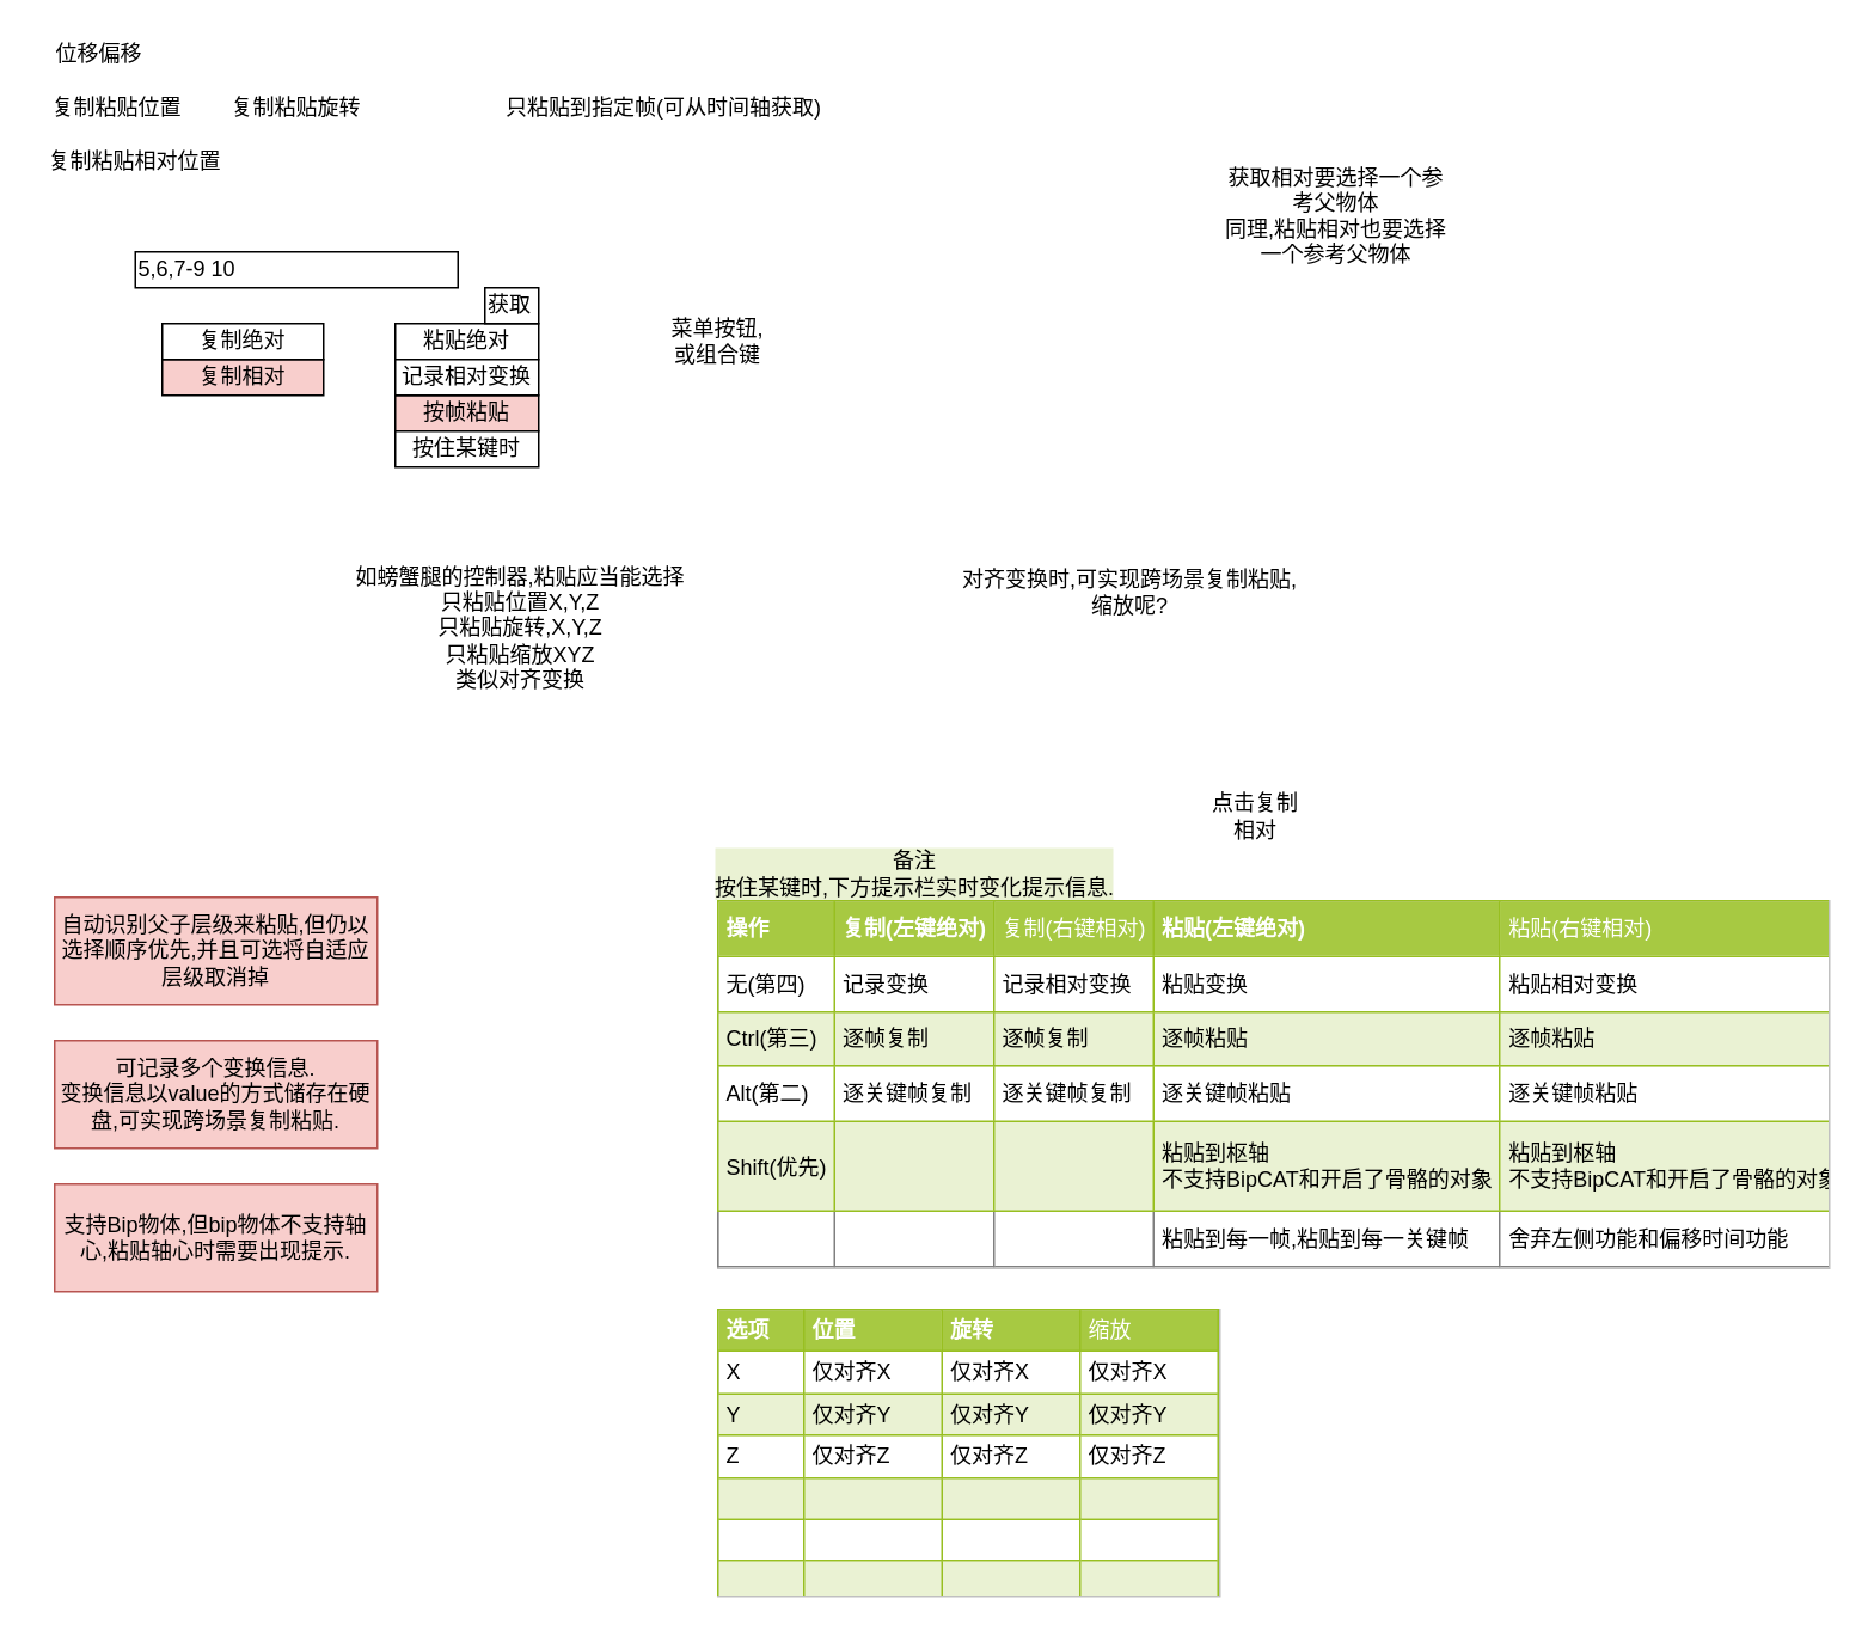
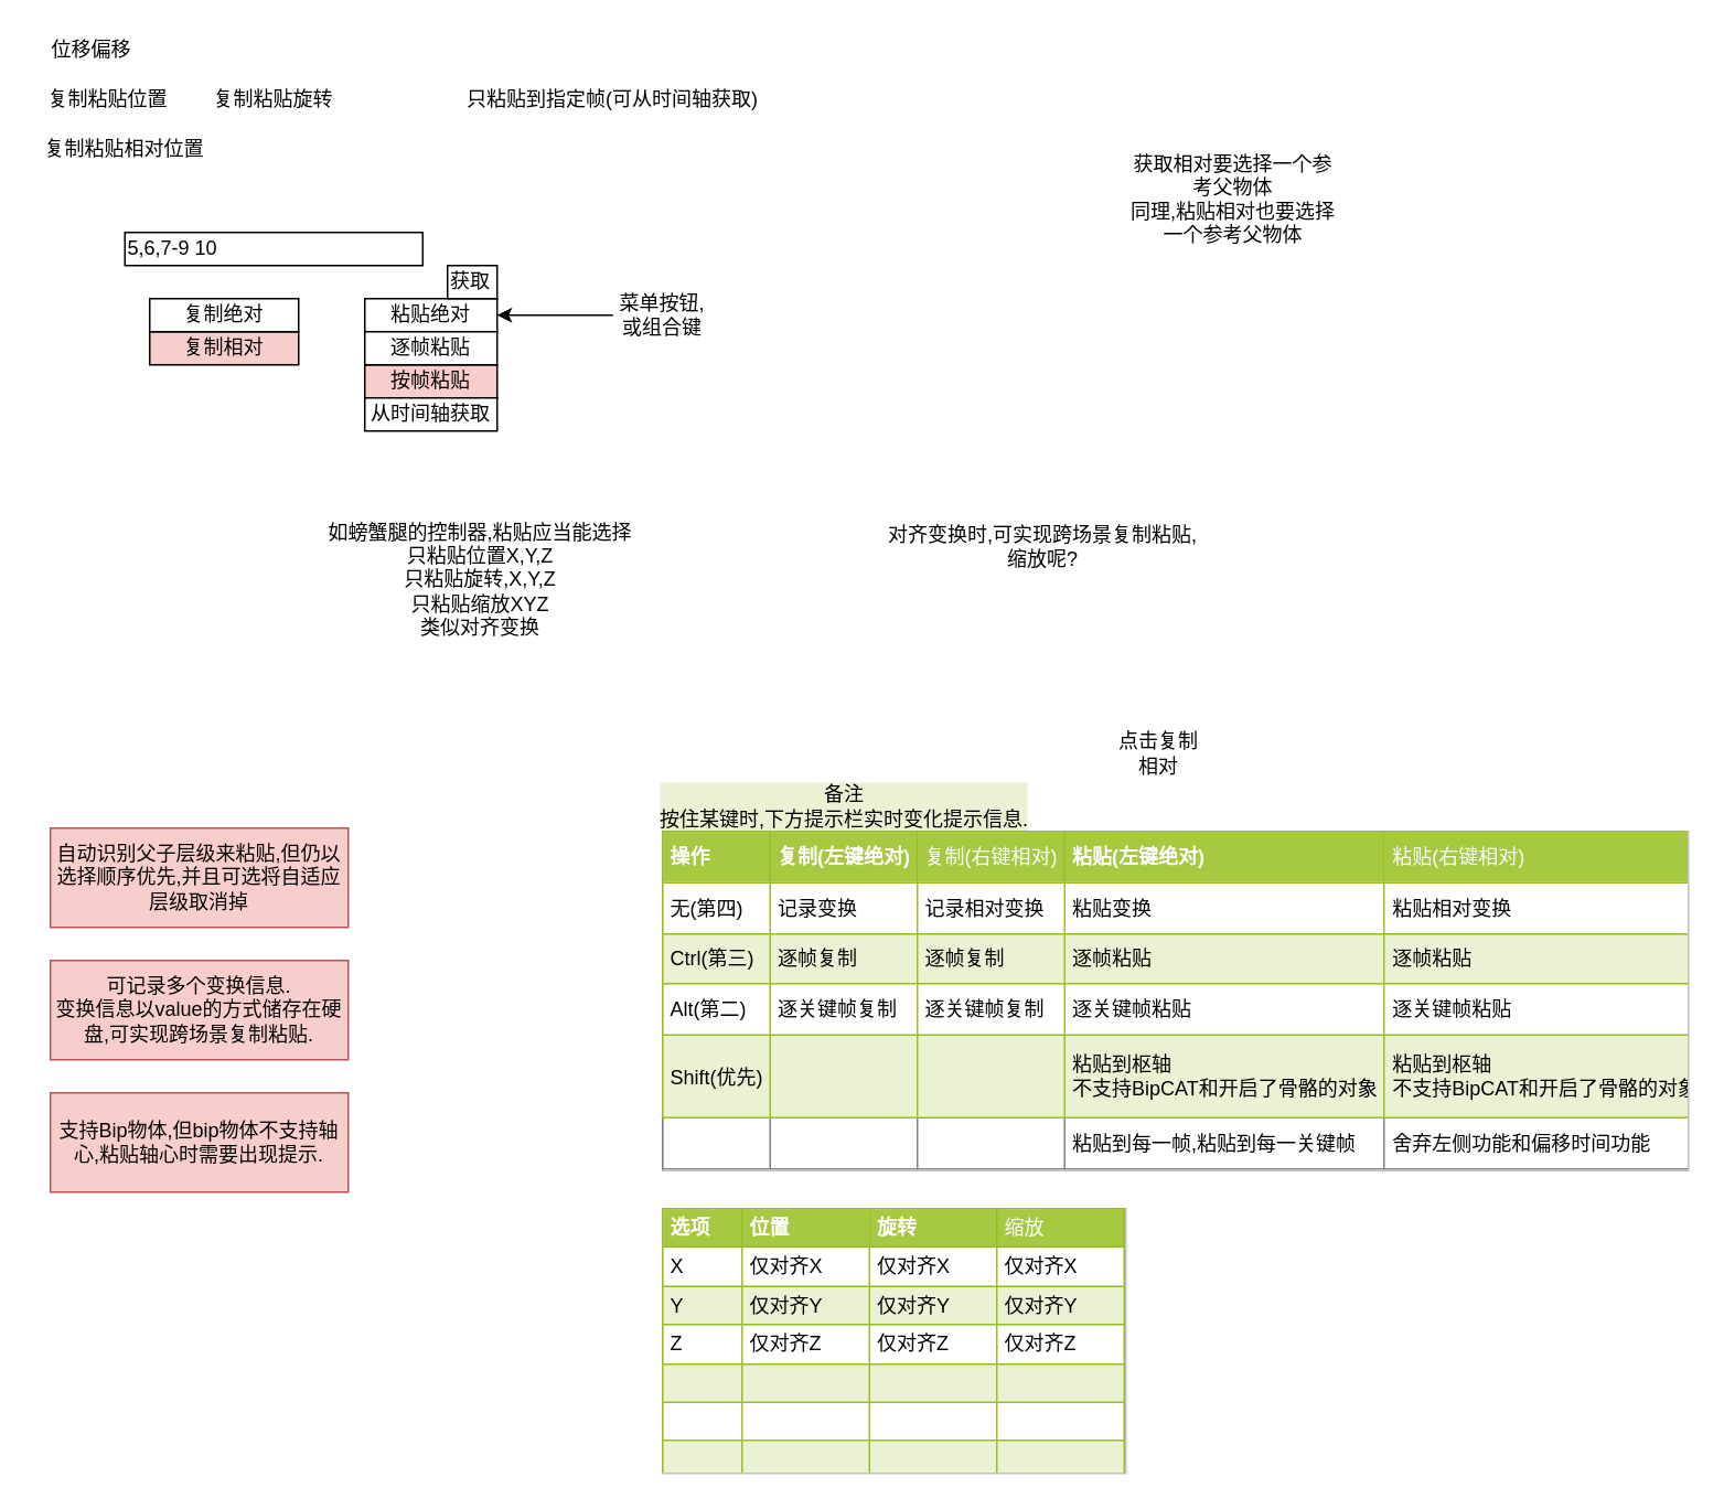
+ <mxCell id="11" value="" style="endArrow=classic;html=1;exitX=0;exitY=0.5;exitDx=0;exitDy=0;entryX=1;entryY=0.5;entryDx=0;entryDy=0;rounded=0;" parent="1" source="10" target="8" edge="1"><mxGeometry width="50" height="50" relative="1" as="geometry"><mxPoint x="240" y="160" as="sourcePoint" /><mxPoint x="290" y="110" as="targetPoint" /></mxGeometry></mxCell>
- <mxCell id="13" value="记录相对变换" style="whiteSpace=wrap;html=1;rounded=0;" parent="1" vertex="1"><mxGeometry x="220" y="200" width="80" height="20" as="geometry" /></mxCell>
+ <mxCell id="13" value="逐帧粘贴" style="whiteSpace=wrap;html=1;rounded=0;" parent="1" vertex="1"><mxGeometry x="220" y="200" width="80" height="20" as="geometry" /></mxCell>
- <mxCell id="12" value="按住某键时" style="whiteSpace=wrap;html=1;rounded=0;" parent="1" vertex="1"><mxGeometry x="220" y="240" width="80" height="20" as="geometry" /></mxCell>
+ <mxCell id="12" value="从时间轴获取" style="whiteSpace=wrap;html=1;rounded=0;" parent="1" vertex="1"><mxGeometry x="220" y="240" width="80" height="20" as="geometry" /></mxCell>
